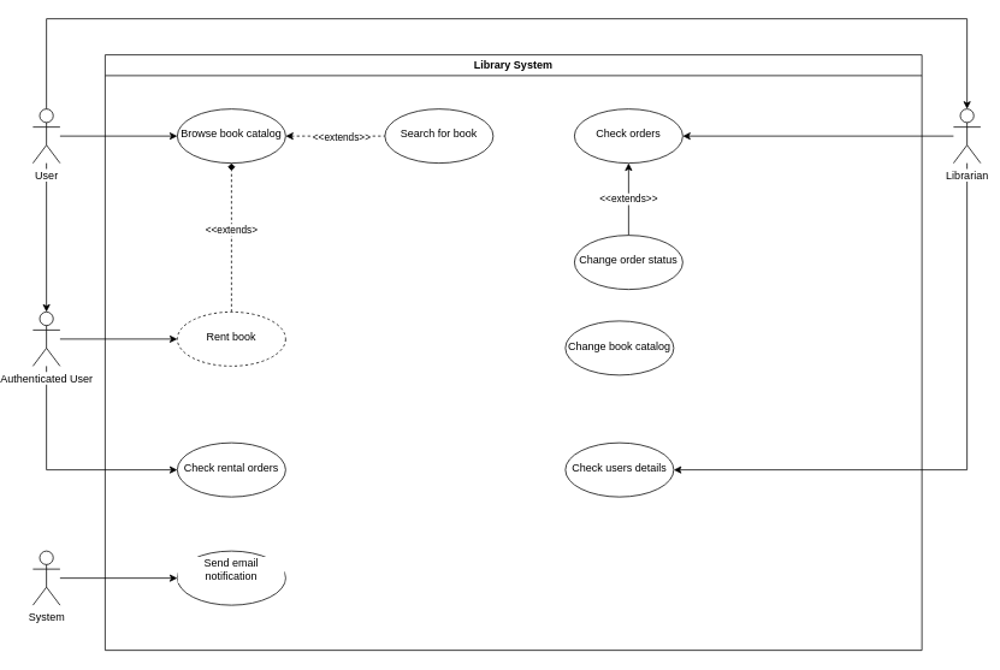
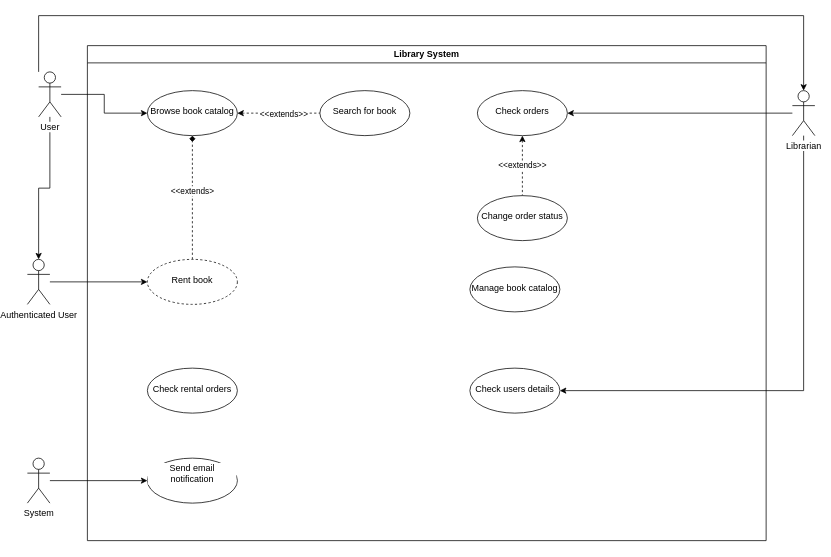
- <mxCell id="20" value="&lt;span style=&quot;background-color: rgb(255, 255, 255);&quot;&gt;User&lt;/span&gt;" style="shape=umlActor;verticalLabelPosition=bottom;verticalAlign=top;html=1;outlineConnect=0;" vertex="1" parent="1"><mxGeometry x="20" y="120" width="30" height="60" as="geometry" /></mxCell>
+ <mxCell id="20" value="&lt;span style=&quot;background-color: rgb(255, 255, 255);&quot;&gt;User&lt;/span&gt;" style="shape=umlActor;verticalLabelPosition=bottom;verticalAlign=top;html=1;outlineConnect=0;" vertex="1" parent="1"><mxGeometry x="35" y="95" width="30" height="60" as="geometry" /></mxCell>
- <mxCell id="11" value="&amp;lt;&amp;lt;extends&amp;gt;&amp;gt;" style="edgeStyle=orthogonalEdgeStyle;rounded=0;orthogonalLoop=1;jettySize=auto;html=1;startArrow=classic;startFill=1;endArrow=none;endFill=0;dashed=0;" edge="1" parent="2" source="12" target="13"><mxGeometry relative="1" as="geometry" /></mxCell>
+ <mxCell id="11" value="&amp;lt;&amp;lt;extends&amp;gt;&amp;gt;" style="edgeStyle=orthogonalEdgeStyle;rounded=0;orthogonalLoop=1;jettySize=auto;html=1;startArrow=classic;startFill=1;endArrow=none;endFill=0;dashed=1;" edge="1" parent="2" source="12" target="13"><mxGeometry relative="1" as="geometry" /></mxCell>
- <mxCell id="14" value="&lt;br&gt;Change book catalog" style="ellipse;whiteSpace=wrap;html=1;verticalAlign=top;" vertex="1" parent="2"><mxGeometry x="510" y="295" width="120" height="60" as="geometry" /></mxCell>
+ <mxCell id="14" value="&lt;br&gt;Manage book catalog" style="ellipse;whiteSpace=wrap;html=1;verticalAlign=top;" vertex="1" parent="2"><mxGeometry x="510" y="295" width="120" height="60" as="geometry" /></mxCell>
- <mxCell id="22" value="" style="edgeStyle=orthogonalEdgeStyle;rounded=0;orthogonalLoop=1;jettySize=auto;html=1;startArrow=none;startFill=0;endArrow=classic;endFill=1;" edge="1" parent="1" source="23" target="10"><mxGeometry relative="1" as="geometry"><Array as="points"><mxPoint x="35" y="520" /></Array></mxGeometry></mxCell>
